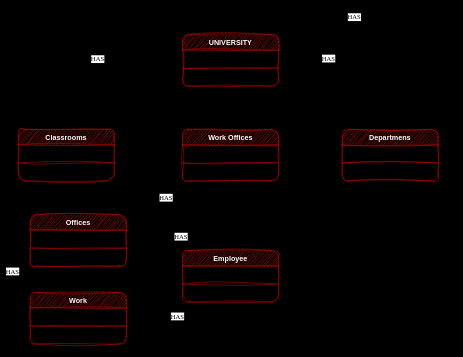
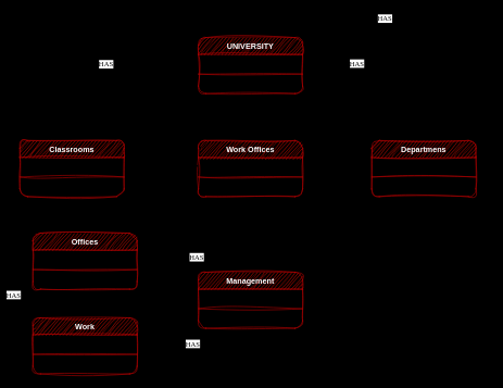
- <mxCell id="36" style="edgeStyle=orthogonalEdgeStyle;rounded=1;orthogonalLoop=1;jettySize=auto;html=1;sketch=1;curveFitting=1;jiggle=2;" parent="1" source="38" target="17" edge="1"><mxGeometry relative="1" as="geometry"><Array as="points"><mxPoint x="130" y="327" /><mxPoint x="384" y="327" /></Array></mxGeometry></mxCell>
- <mxCell id="37" value="HAS" style="edgeLabel;html=1;align=center;verticalAlign=middle;resizable=0;points=[];sketch=1;hachureGap=4;jiggle=2;curveFitting=1;fontFamily=Architects Daughter;fontSource=https%3A%2F%2Ffonts.googleapis.com%2Fcss%3Ffamily%3DArchitects%2BDaughter;" vertex="1" connectable="0" parent="36"><mxGeometry x="0.131" y="-1" relative="1" as="geometry"><mxPoint as="offset" /></mxGeometry></mxCell>
- <mxCell id="32" value="Employee" style="swimlane;fontStyle=1;align=center;verticalAlign=top;childLayout=stackLayout;horizontal=1;startSize=26;horizontalStack=0;resizeParent=1;resizeParentMax=0;resizeLast=0;collapsible=1;marginBottom=0;whiteSpace=wrap;html=1;fillColor=#e51400;fontColor=#ffffff;strokeColor=#B20000;rounded=1;sketch=1;curveFitting=1;jiggle=2;" parent="1" vertex="1"><mxGeometry x="304" y="417" width="160" height="86" as="geometry" /></mxCell>
+ <mxCell id="32" value="Management" style="swimlane;fontStyle=1;align=center;verticalAlign=top;childLayout=stackLayout;horizontal=1;startSize=26;horizontalStack=0;resizeParent=1;resizeParentMax=0;resizeLast=0;collapsible=1;marginBottom=0;whiteSpace=wrap;html=1;fillColor=#e51400;fontColor=#ffffff;strokeColor=#B20000;rounded=1;sketch=1;curveFitting=1;jiggle=2;" parent="1" vertex="1"><mxGeometry x="304" y="417" width="160" height="86" as="geometry" /></mxCell>
